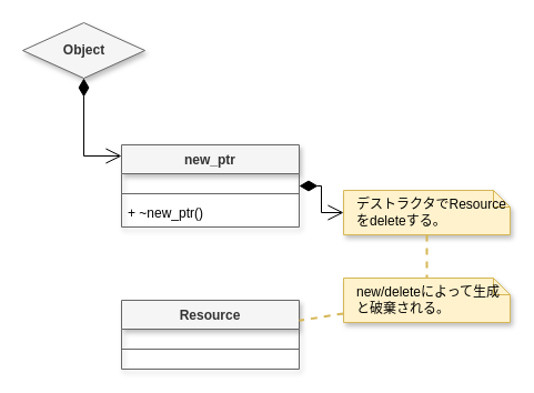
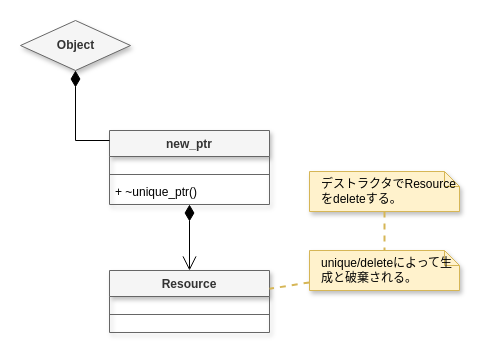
- <mxCell id="16" value="" style="endArrow=open;html=1;endSize=12;startArrow=diamondThin;startSize=14;startFill=1;edgeStyle=orthogonalEdgeStyle;align=left;verticalAlign=bottom;rounded=0;" edge="1" parent="1" source="15" target="6"><mxGeometry x="-1" y="3" relative="1" as="geometry"><mxPoint x="199" y="260" as="sourcePoint" /><mxPoint x="359" y="260" as="targetPoint" /><Array as="points"><mxPoint x="75" y="140" /></Array></mxGeometry></mxCell>
+ <mxCell id="16" value="" style="endArrow=none;html=1;endSize=12;startArrow=diamondThin;startSize=14;startFill=1;edgeStyle=orthogonalEdgeStyle;align=left;verticalAlign=bottom;rounded=0;" edge="1" parent="1" source="15" target="6"><mxGeometry x="-1" y="3" relative="1" as="geometry"><mxPoint x="199" y="260" as="sourcePoint" /><mxPoint x="359" y="260" as="targetPoint" /><Array as="points"><mxPoint x="75" y="140" /></Array></mxGeometry></mxCell>
- <mxCell id="10" value="" style="endArrow=open;html=1;endSize=12;startArrow=diamondThin;startSize=14;startFill=1;edgeStyle=orthogonalEdgeStyle;align=left;verticalAlign=bottom;rounded=0;" edge="1" parent="1" source="6" target="13"><mxGeometry x="-1" y="3" relative="1" as="geometry"><mxPoint x="199" y="260" as="sourcePoint" /><mxPoint x="359" y="260" as="targetPoint" /></mxGeometry></mxCell>
+ <mxCell id="10" value="" style="endArrow=open;html=1;endSize=12;startArrow=diamondThin;startSize=14;startFill=1;edgeStyle=orthogonalEdgeStyle;align=left;verticalAlign=bottom;rounded=0;" edge="1" parent="1" source="6" target="2"><mxGeometry x="-1" y="3" relative="1" as="geometry"><mxPoint x="199" y="260" as="sourcePoint" /><mxPoint x="359" y="260" as="targetPoint" /></mxGeometry></mxCell>
- <mxCell id="9" value="+ ~new_ptr()" style="text;strokeColor=none;fillColor=none;align=left;verticalAlign=top;rounded=0;shadow=1;spacingLeft=4;spacingRight=4;" vertex="1" parent="6"><mxGeometry y="48" width="160" height="26" as="geometry" /></mxCell>
+ <mxCell id="9" value="+ ~unique_ptr()" style="text;strokeColor=none;fillColor=none;align=left;verticalAlign=top;rounded=0;shadow=1;spacingLeft=4;spacingRight=4;" vertex="1" parent="6"><mxGeometry y="48" width="160" height="26" as="geometry" /></mxCell>
- <mxCell id="11" value="new/deleteによって生成と破棄される。" style="shape=note;size=15;align=left;spacingLeft=10;html=1;whiteSpace=wrap;shadow=1;fillColor=#fff2cc;strokeColor=#d6b656;" vertex="1" parent="1"><mxGeometry x="309" y="250" width="150" height="40" as="geometry" /></mxCell>
+ <mxCell id="11" value="unique/deleteによって生成と破棄される。" style="shape=note;size=15;align=left;spacingLeft=10;html=1;whiteSpace=wrap;shadow=1;fillColor=#fff2cc;strokeColor=#d6b656;" vertex="1" parent="1"><mxGeometry x="309" y="250" width="150" height="40" as="geometry" /></mxCell>
